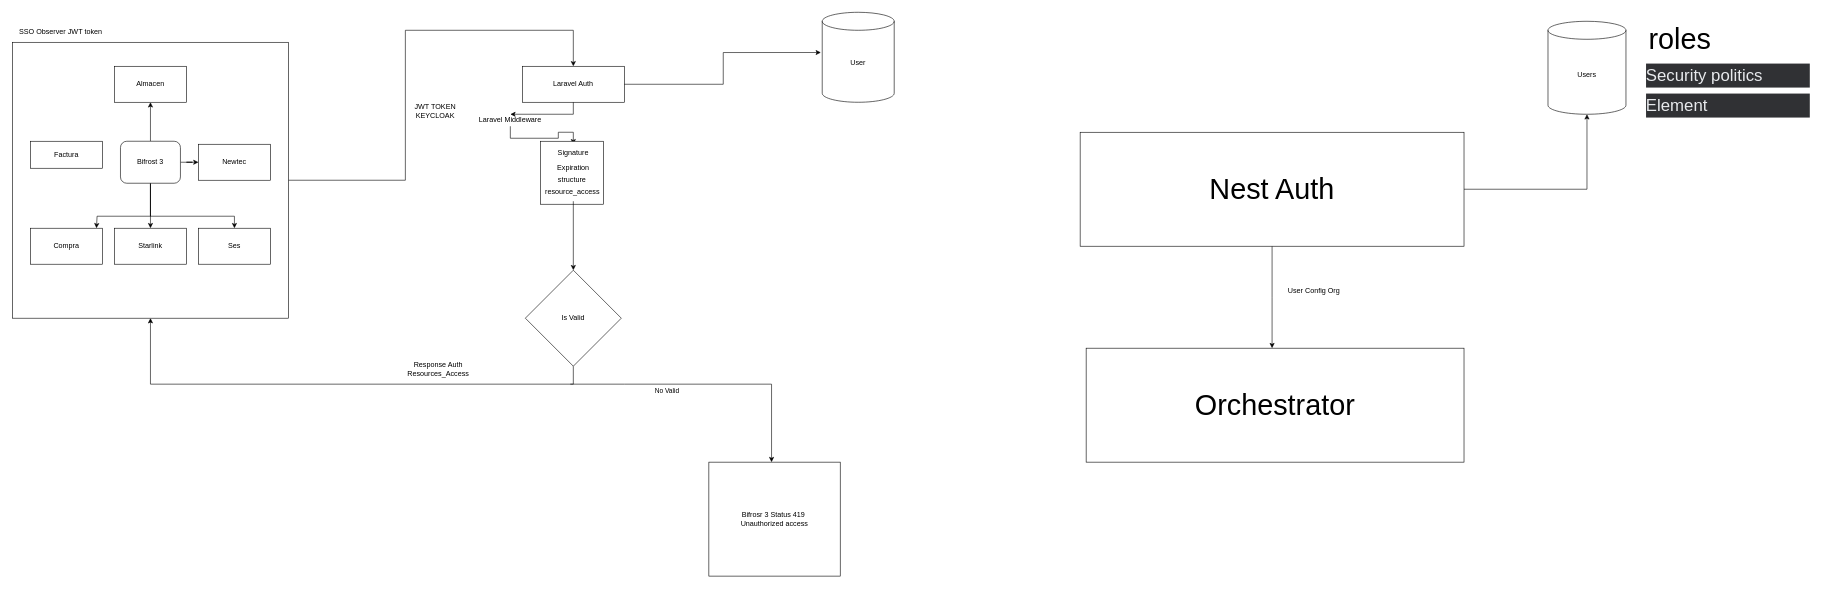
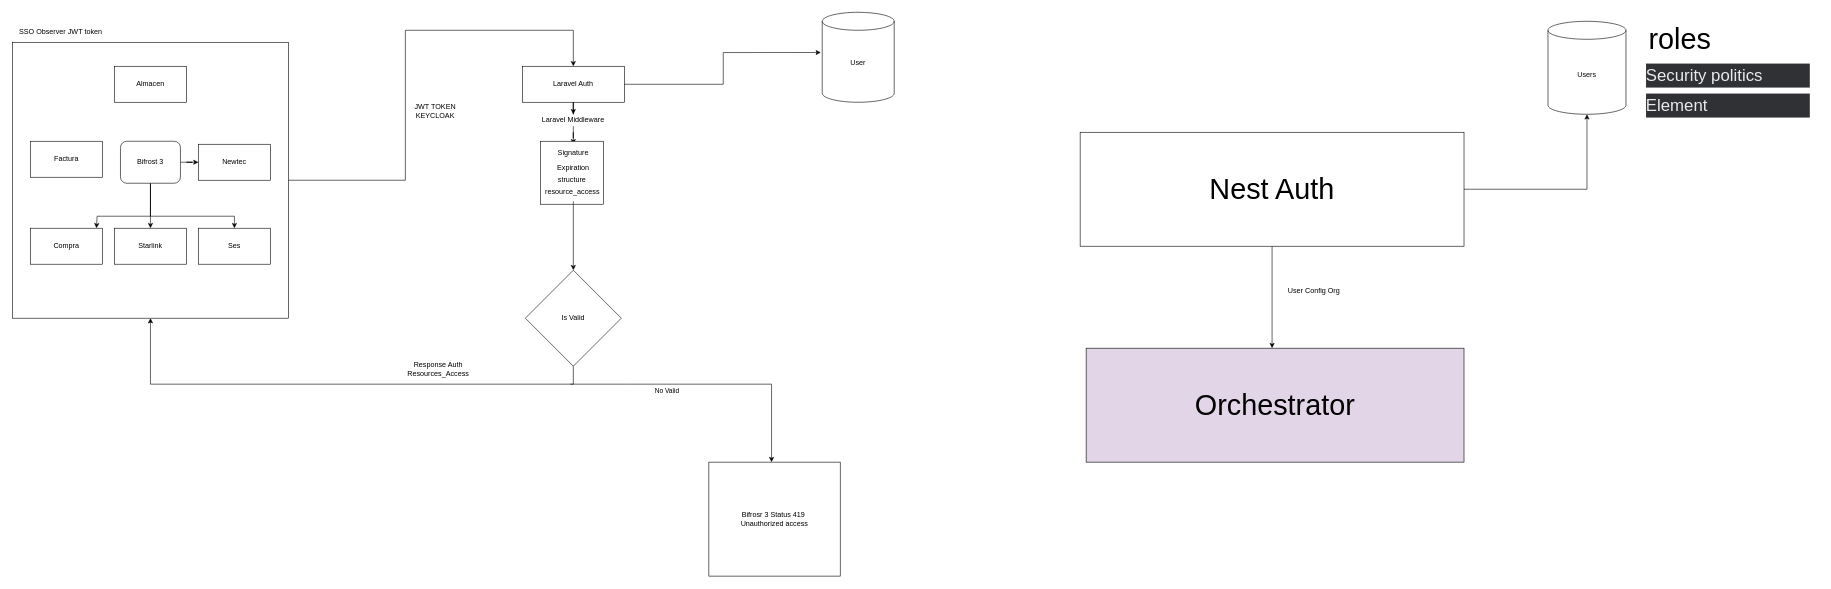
- <mxCell id="27" value="Laravel Middleware" style="text;html=1;strokeColor=none;fillColor=none;align=center;verticalAlign=middle;whiteSpace=wrap;rounded=0;" vertex="1" parent="1"><mxGeometry x="790" y="190" width="120" height="20" as="geometry" /></mxCell>
+ <mxCell id="27" value="Laravel Middleware" style="text;html=1;strokeColor=none;fillColor=none;align=center;verticalAlign=middle;whiteSpace=wrap;rounded=0;" vertex="1" parent="1"><mxGeometry x="895" y="190" width="120" height="20" as="geometry" /></mxCell>
- <mxCell id="5" style="edgeStyle=orthogonalEdgeStyle;rounded=0;orthogonalLoop=1;jettySize=auto;html=1;" edge="1" parent="1" source="9" target="10"><mxGeometry relative="1" as="geometry" /></mxCell>
- <mxCell id="11" value="Factura" style="rounded=0;whiteSpace=wrap;html=1;" vertex="1" parent="1"><mxGeometry x="50" y="235" width="120" height="45" as="geometry" /></mxCell>
+ <mxCell id="11" value="Factura" style="rounded=0;whiteSpace=wrap;html=1;" vertex="1" parent="1"><mxGeometry x="50" y="235" width="120" height="60" as="geometry" /></mxCell>
- <mxCell id="40" value="&lt;font style=&quot;font-size: 48px;&quot;&gt;Orchestrator&lt;/font&gt;" style="rounded=0;whiteSpace=wrap;html=1;" vertex="1" parent="1"><mxGeometry x="1810" y="580" width="630" height="190" as="geometry" /></mxCell>
+ <mxCell id="40" value="&lt;font style=&quot;font-size: 48px;&quot;&gt;Orchestrator&lt;/font&gt;" style="rounded=0;whiteSpace=wrap;html=1;fillColor=#e1d5e7;" vertex="1" parent="1"><mxGeometry x="1810" y="580" width="630" height="190" as="geometry" /></mxCell>
